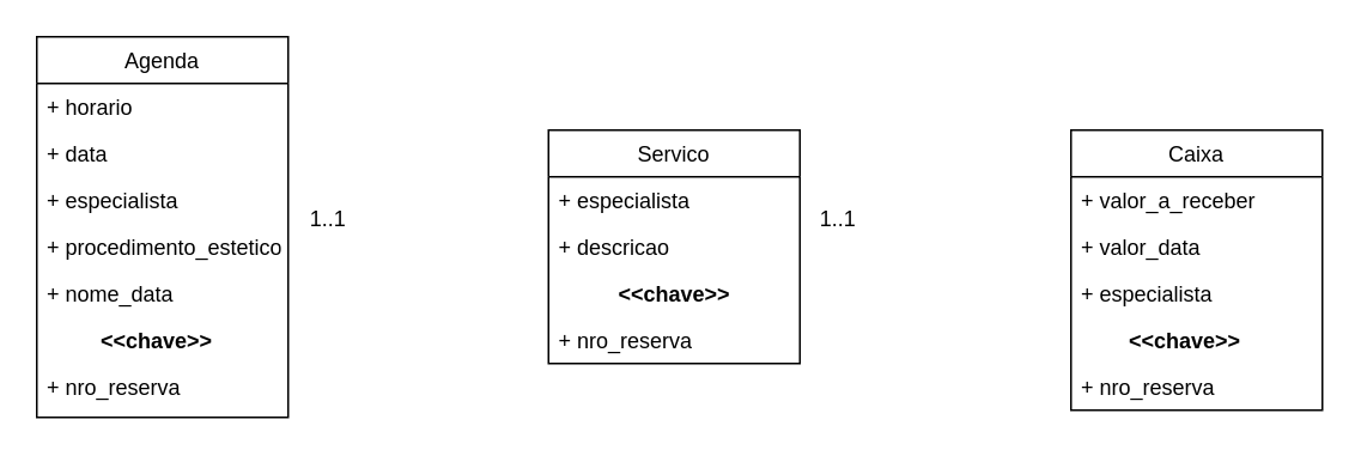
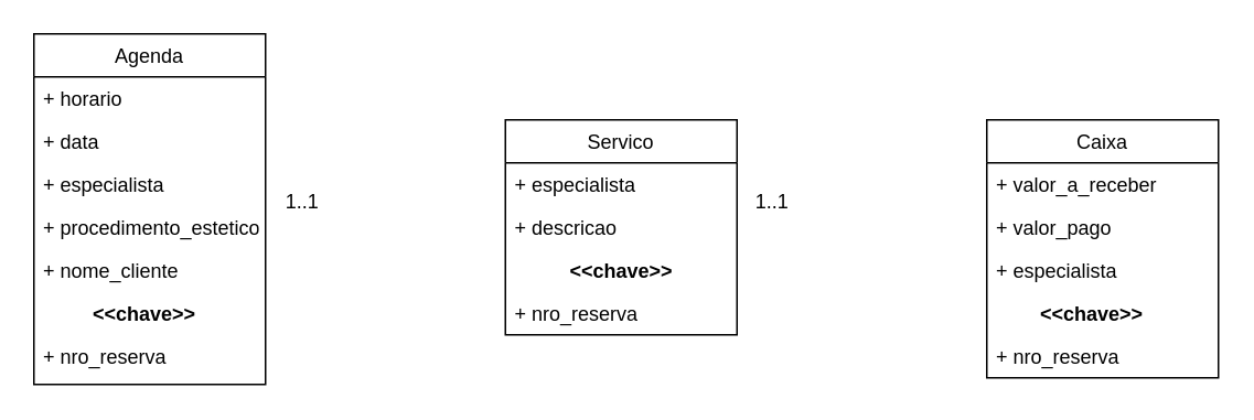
- <mxCell id="17" value="+ valor_data" style="text;strokeColor=none;fillColor=none;align=left;verticalAlign=top;spacingLeft=4;spacingRight=4;overflow=hidden;rotatable=0;points=[[0,0.5],[1,0.5]];portConstraint=eastwest;" vertex="1" parent="15"><mxGeometry y="52" width="140" height="26" as="geometry" /></mxCell>
+ <mxCell id="17" value="+ valor_pago" style="text;strokeColor=none;fillColor=none;align=left;verticalAlign=top;spacingLeft=4;spacingRight=4;overflow=hidden;rotatable=0;points=[[0,0.5],[1,0.5]];portConstraint=eastwest;" vertex="1" parent="15"><mxGeometry y="52" width="140" height="26" as="geometry" /></mxCell>
- <mxCell id="12" value="+ nome_data" style="text;strokeColor=none;fillColor=none;align=left;verticalAlign=top;spacingLeft=4;spacingRight=4;overflow=hidden;rotatable=0;points=[[0,0.5],[1,0.5]];portConstraint=eastwest;" vertex="1" parent="7"><mxGeometry y="130" width="140" height="26" as="geometry" /></mxCell>
+ <mxCell id="12" value="+ nome_cliente" style="text;strokeColor=none;fillColor=none;align=left;verticalAlign=top;spacingLeft=4;spacingRight=4;overflow=hidden;rotatable=0;points=[[0,0.5],[1,0.5]];portConstraint=eastwest;" vertex="1" parent="7"><mxGeometry y="130" width="140" height="26" as="geometry" /></mxCell>
